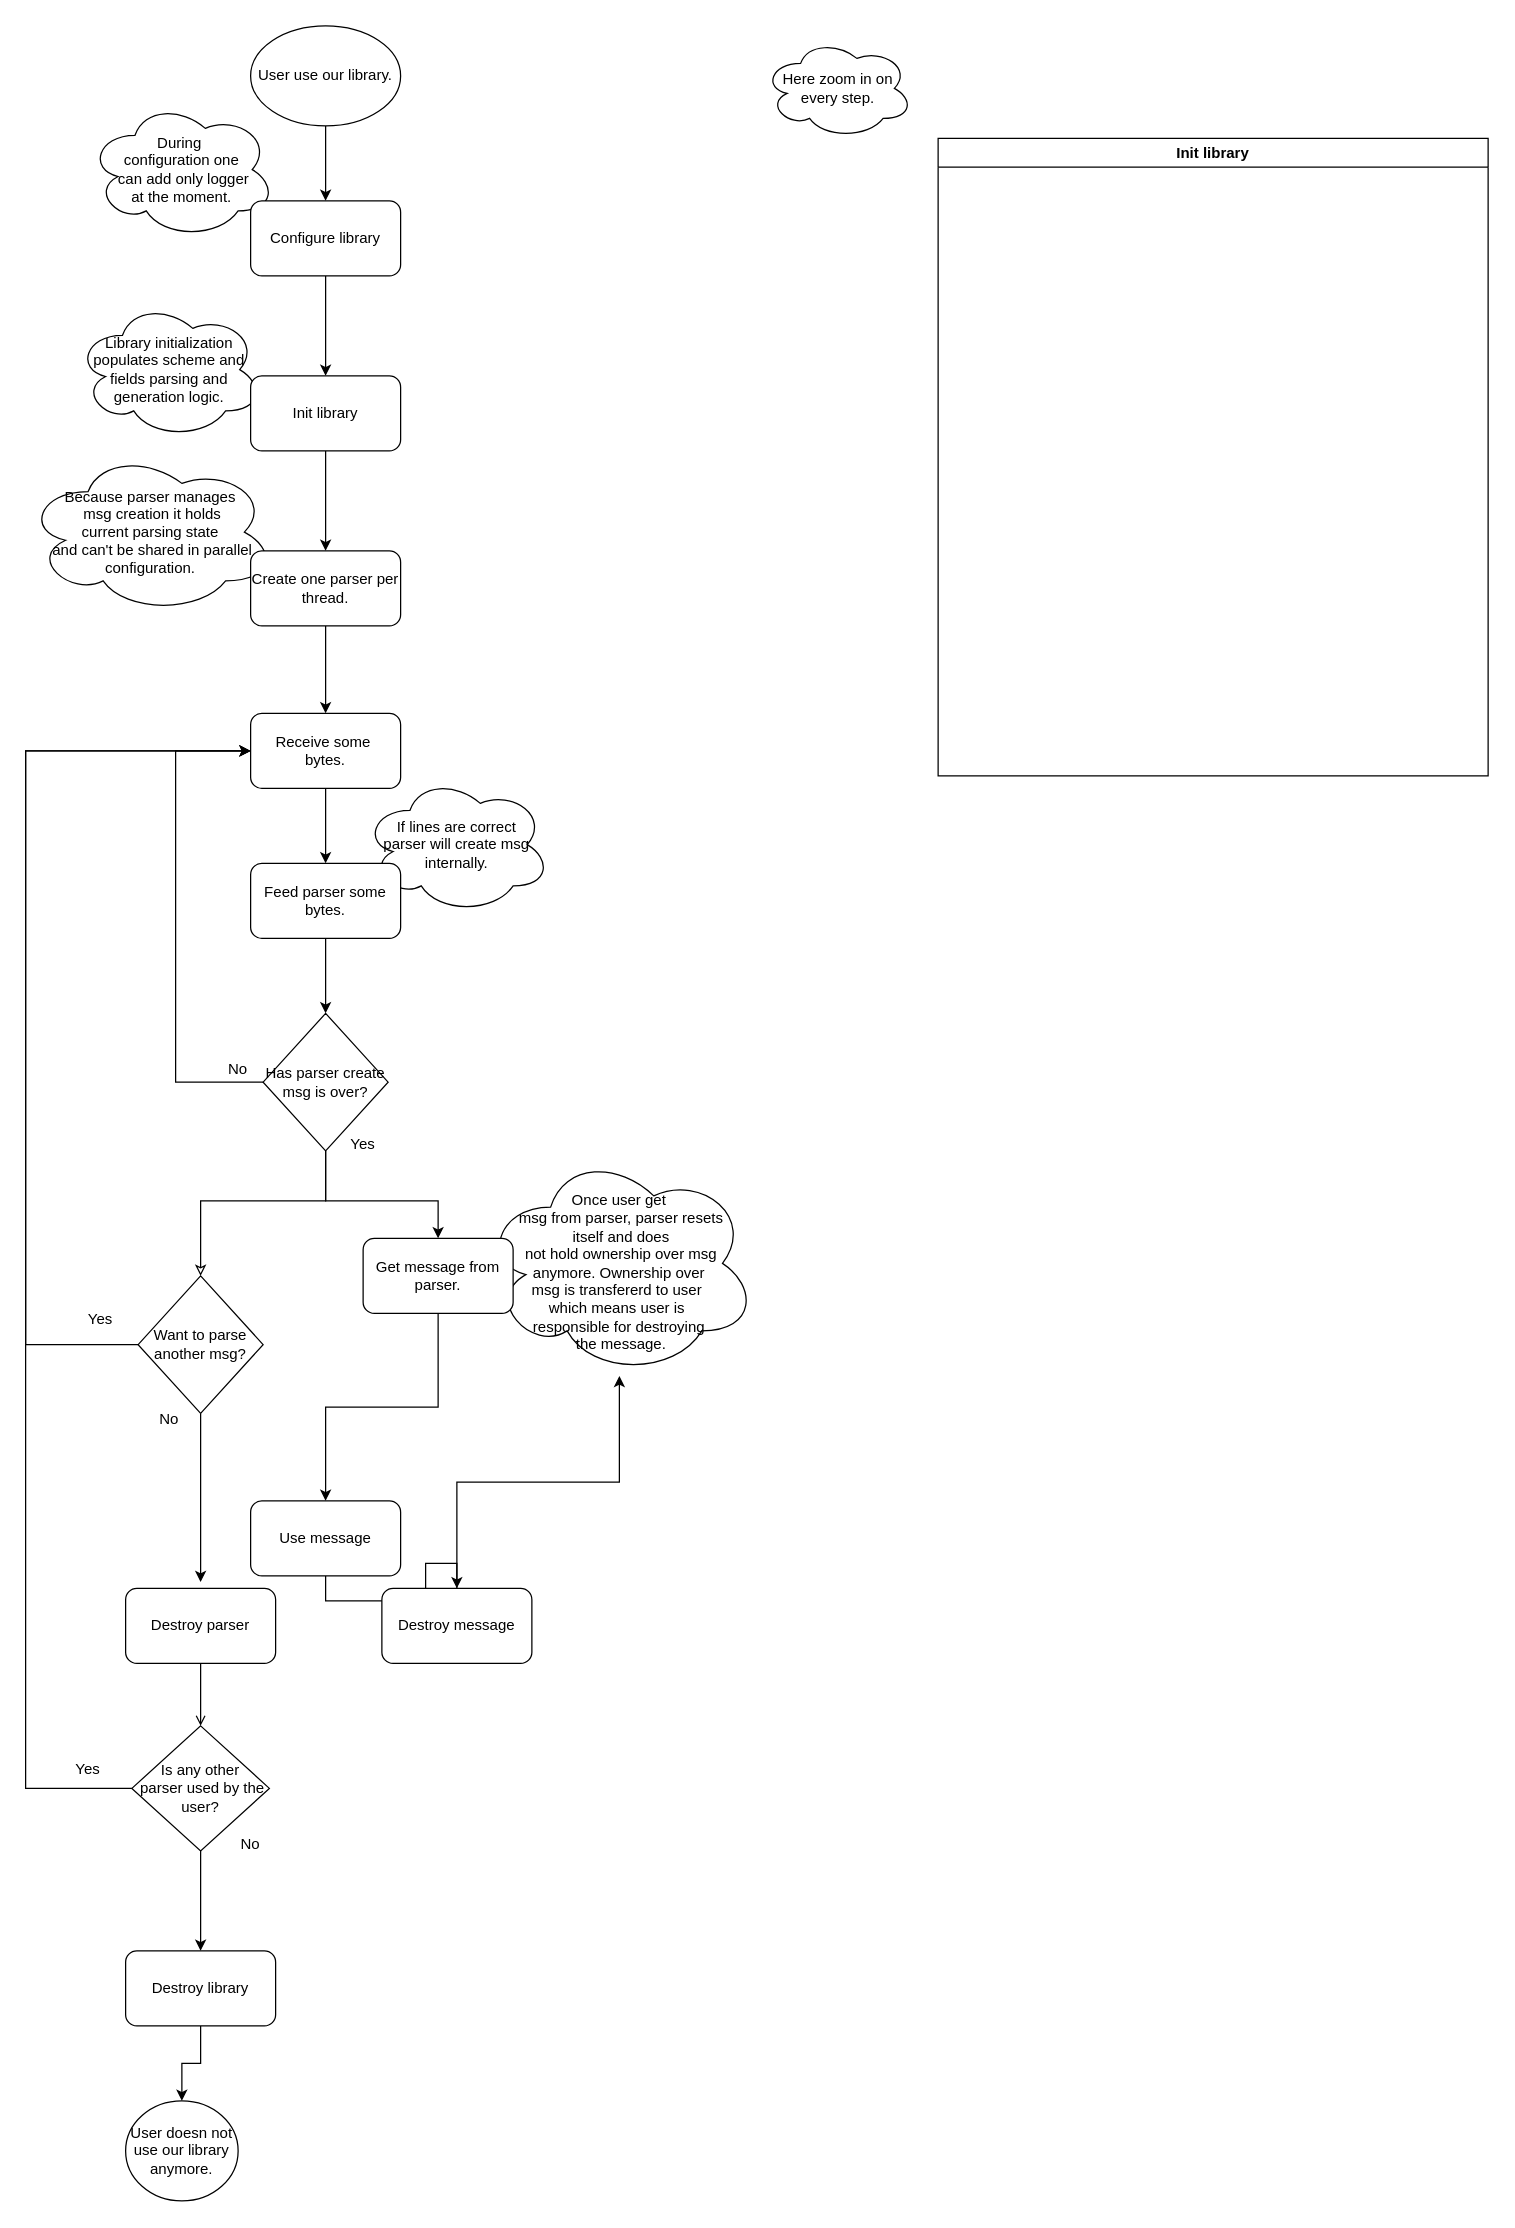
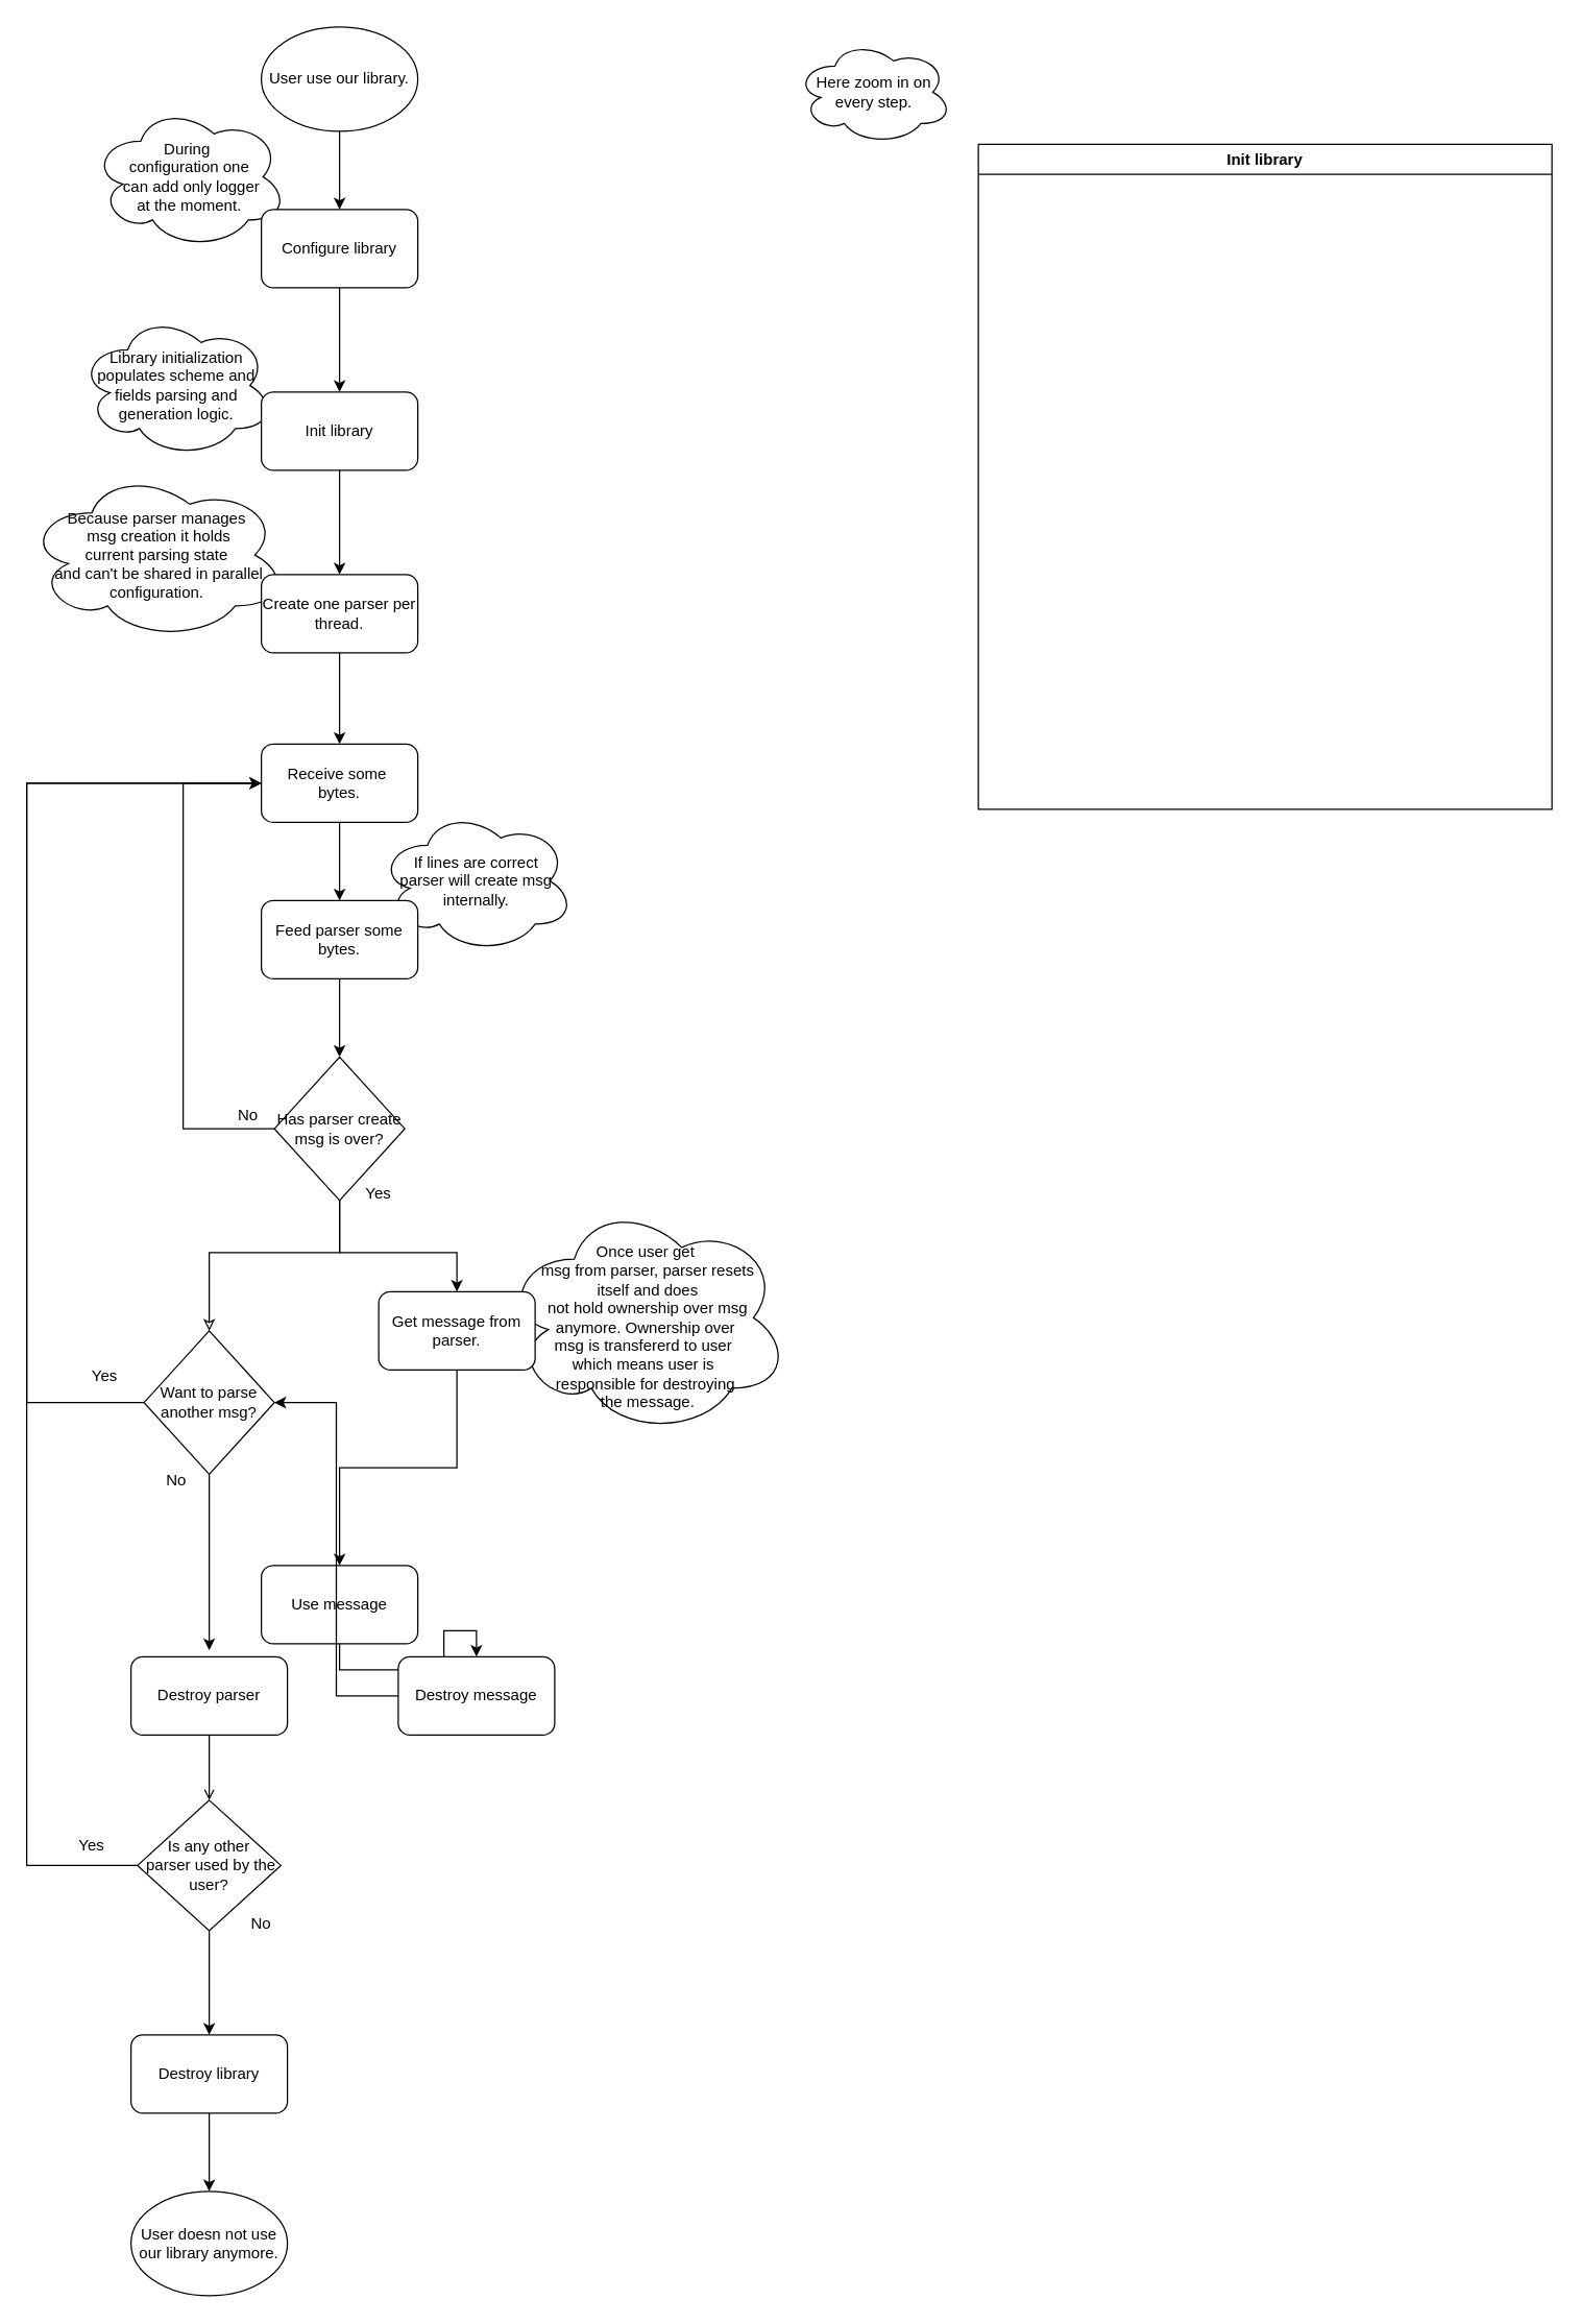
- <mxCell id="28" value="" style="edgeStyle=orthogonalEdgeStyle;rounded=0;orthogonalLoop=1;jettySize=auto;html=1;" parent="1" source="29" target="2" edge="1"><mxGeometry relative="1" as="geometry" /></mxCell>
+ <mxCell id="28" value="" style="edgeStyle=orthogonalEdgeStyle;rounded=0;orthogonalLoop=1;jettySize=auto;html=1;entryX=1;entryY=0.5;entryDx=0;entryDy=0;" parent="1" source="29" target="33" edge="1"><mxGeometry relative="1" as="geometry" /></mxCell>
- <mxCell id="45" value="User doesn not use our library anymore." style="ellipse;whiteSpace=wrap;html=1;" parent="1" vertex="1"><mxGeometry x="100" y="1680" width="90" height="80" as="geometry" /></mxCell>
+ <mxCell id="45" value="User doesn not use our library anymore." style="ellipse;whiteSpace=wrap;html=1;" parent="1" vertex="1"><mxGeometry x="100" y="1680" width="120" height="80" as="geometry" /></mxCell>
